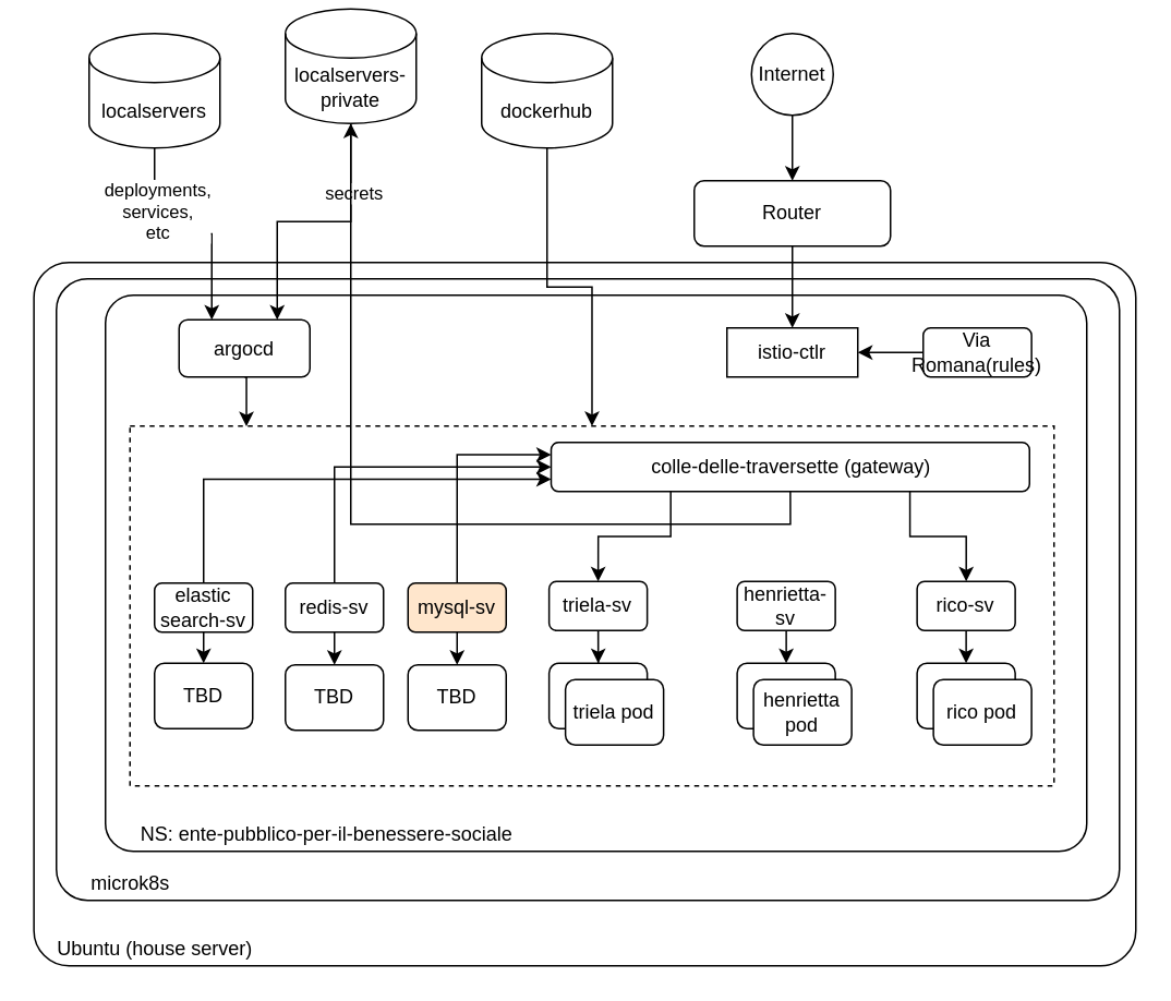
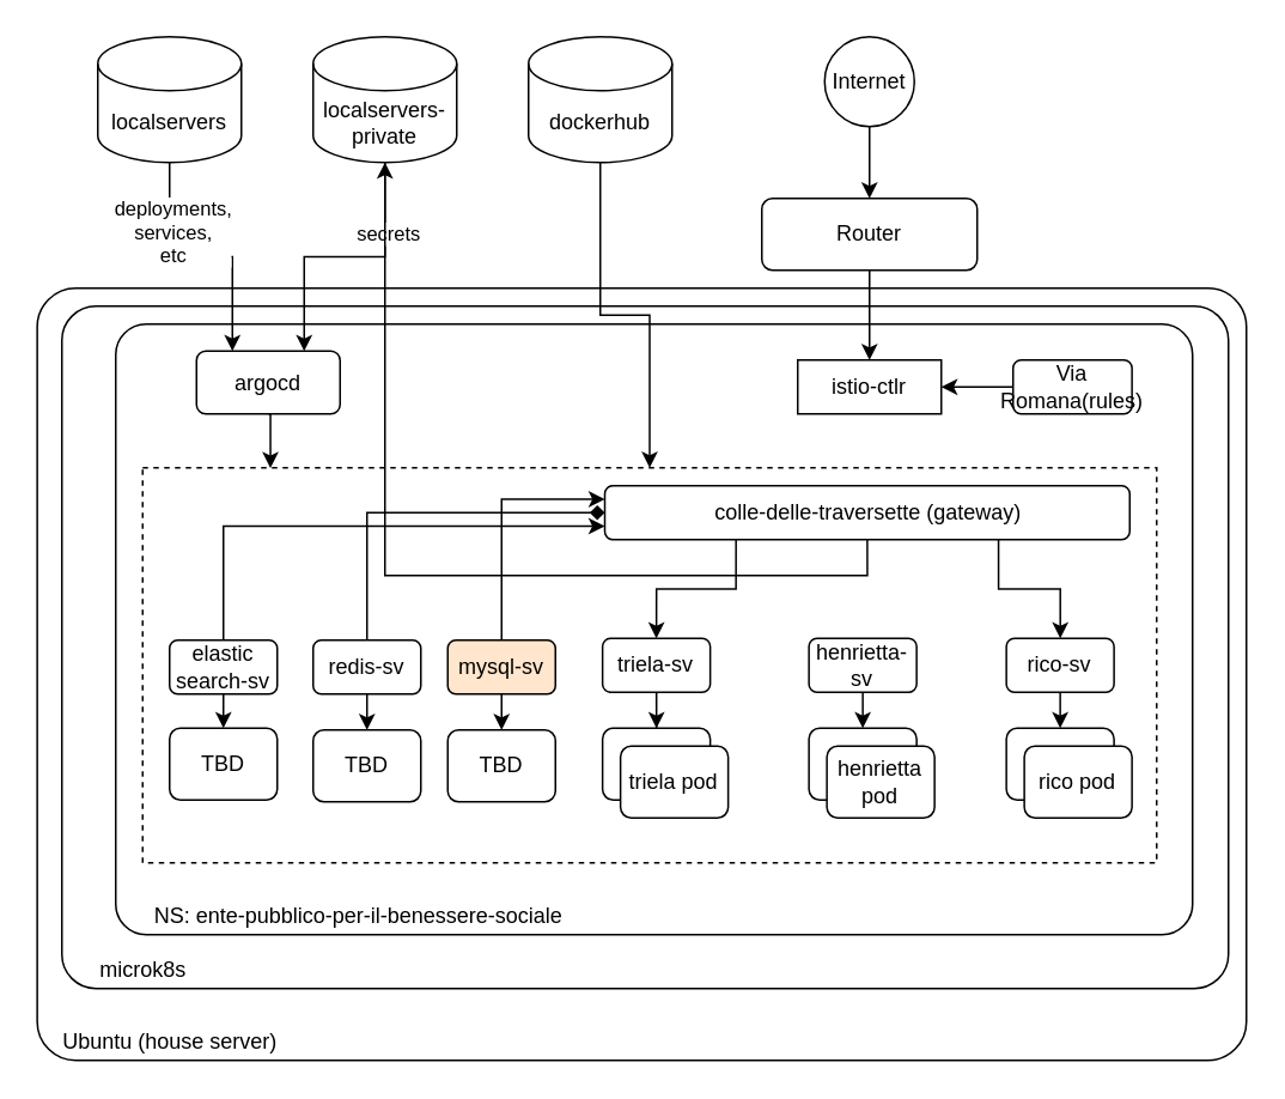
- <mxCell id="16" value="localservers-private" style="shape=cylinder3;whiteSpace=wrap;html=1;boundedLbl=1;backgroundOutline=1;size=15;" vertex="1" parent="1"><mxGeometry x="174" y="5" width="80" height="70" as="geometry" /></mxCell>
+ <mxCell id="16" value="localservers-private" style="shape=cylinder3;whiteSpace=wrap;html=1;boundedLbl=1;backgroundOutline=1;size=15;" vertex="1" parent="1"><mxGeometry x="174" y="20" width="80" height="70" as="geometry" /></mxCell>
- <mxCell id="43" style="edgeStyle=orthogonalEdgeStyle;rounded=0;orthogonalLoop=1;jettySize=auto;html=1;exitX=0.5;exitY=0;exitDx=0;exitDy=0;entryX=0;entryY=0.5;entryDx=0;entryDy=0;" edge="1" parent="1" source="44" target="36"><mxGeometry relative="1" as="geometry" /></mxCell>
+ <mxCell id="43" style="edgeStyle=orthogonalEdgeStyle;rounded=0;orthogonalLoop=1;jettySize=auto;html=1;exitX=0.5;exitY=0;exitDx=0;exitDy=0;entryX=0;entryY=0.5;entryDx=0;entryDy=0;endArrow=diamond;" edge="1" parent="1" source="44" target="36"><mxGeometry relative="1" as="geometry" /></mxCell>
